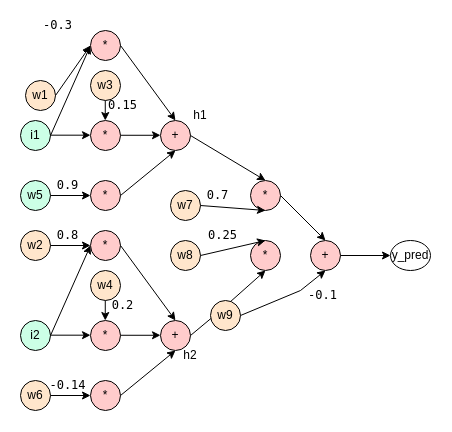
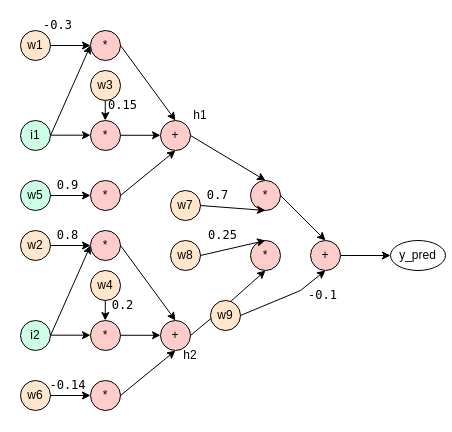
- <mxCell id="5" value="w1" style="ellipse;whiteSpace=wrap;html=1;fillColor=#FFE6CC;" vertex="1" parent="1"><mxGeometry x="25" y="80" width="30" height="30" as="geometry" /></mxCell>
+ <mxCell id="5" value="w1" style="ellipse;whiteSpace=wrap;html=1;fillColor=#FFE6CC;" vertex="1" parent="1"><mxGeometry x="20" y="30" width="30" height="30" as="geometry" /></mxCell>
- <mxCell id="46" value="y_pred" style="ellipse;whiteSpace=wrap;html=1;" vertex="1" parent="1"><mxGeometry x="390" y="240" width="40" height="30" as="geometry" /></mxCell>
+ <mxCell id="46" value="y_pred" style="ellipse;whiteSpace=wrap;html=1;" vertex="1" parent="1"><mxGeometry x="390" y="240" width="55" height="30" as="geometry" /></mxCell>
